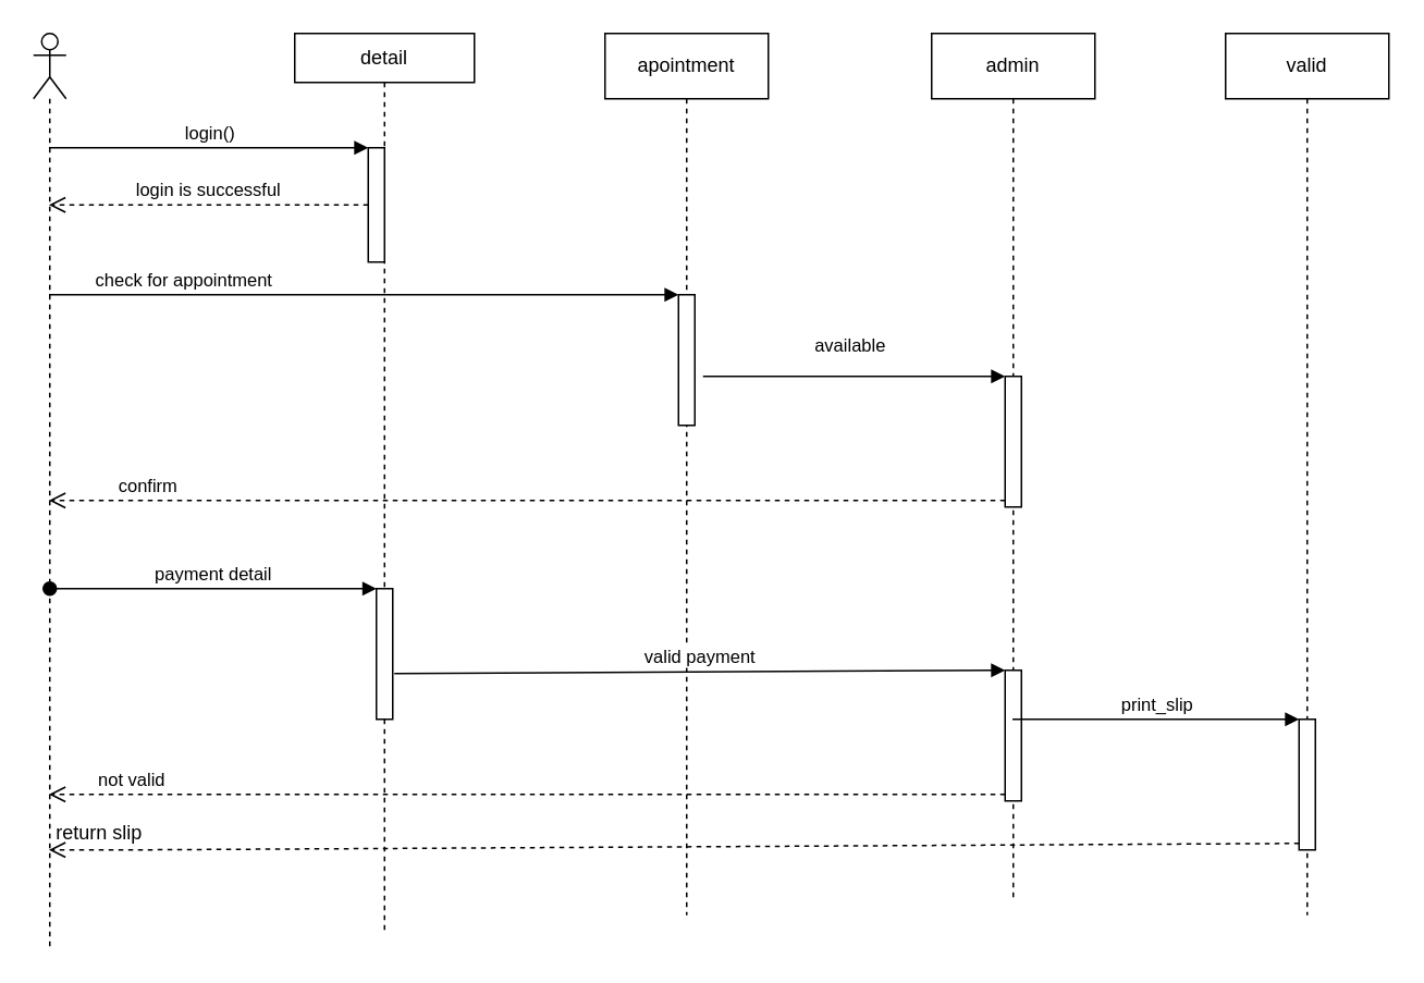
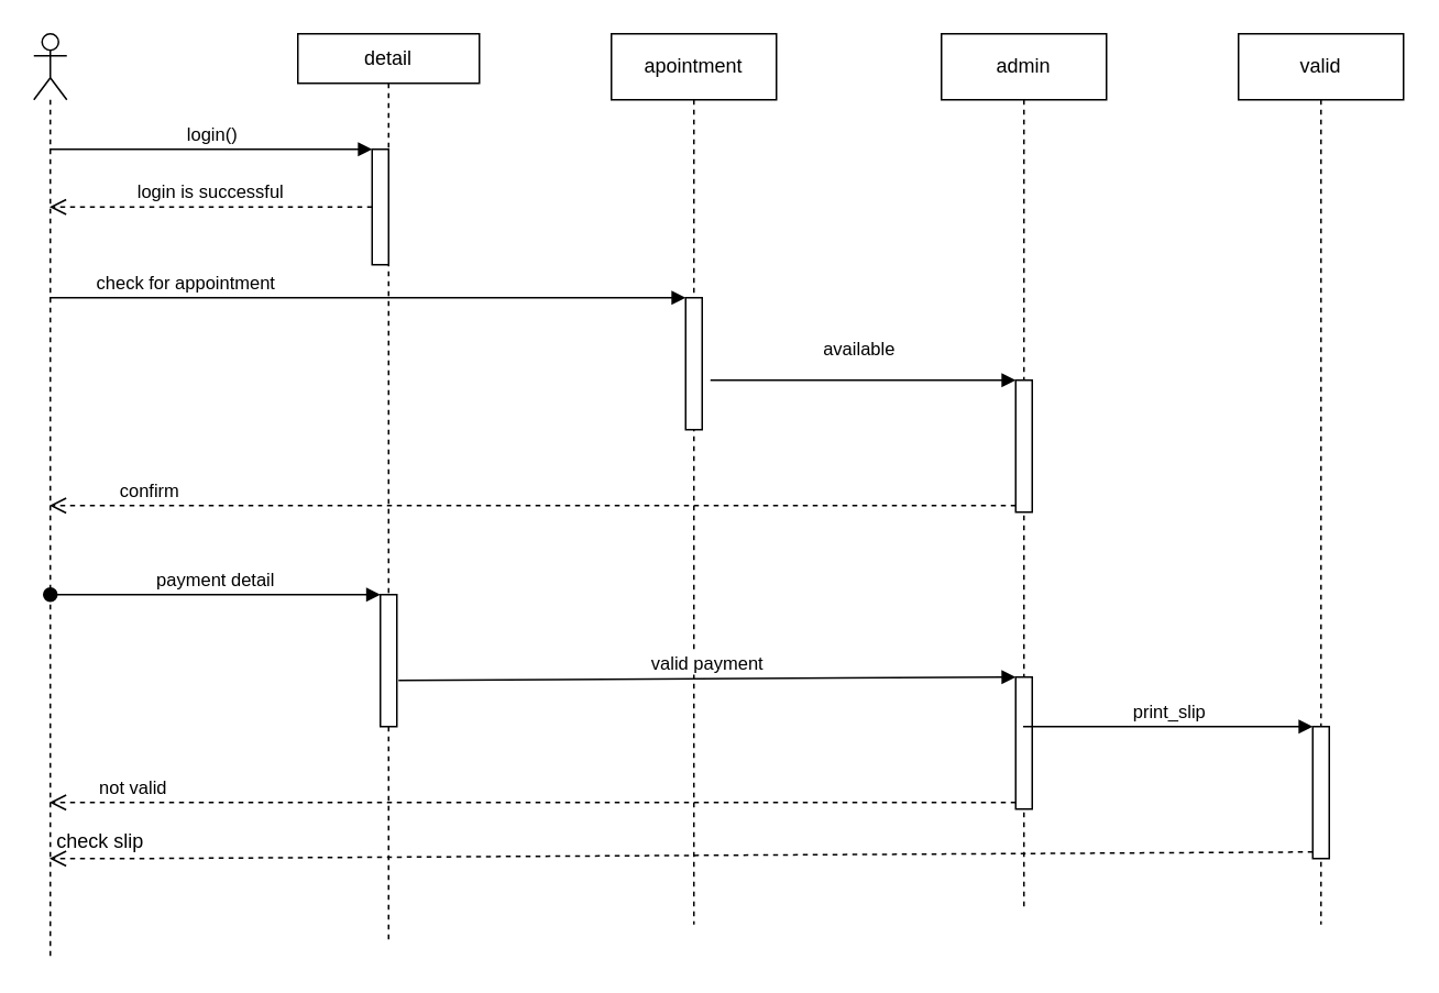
- <mxCell id="23" value="return slip" style="text;html=1;align=center;verticalAlign=middle;resizable=0;points=[];autosize=1;strokeColor=none;" vertex="1" parent="1"><mxGeometry x="25" y="500" width="70" height="20" as="geometry" /></mxCell>
+ <mxCell id="23" value="check slip" style="text;html=1;align=center;verticalAlign=middle;resizable=0;points=[];autosize=1;strokeColor=none;" vertex="1" parent="1"><mxGeometry x="25" y="500" width="70" height="20" as="geometry" /></mxCell>
